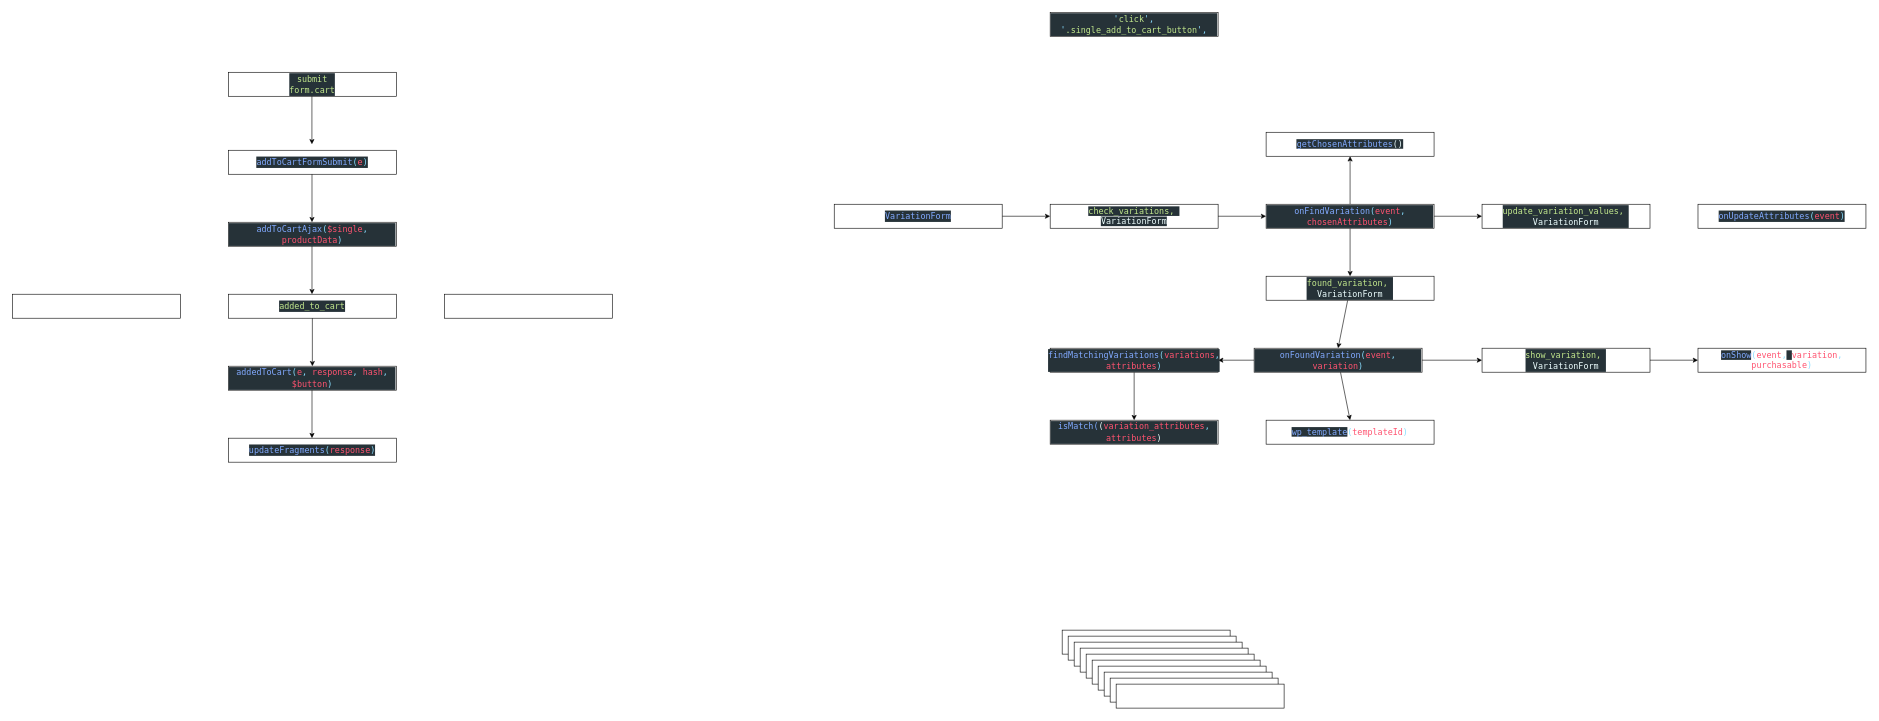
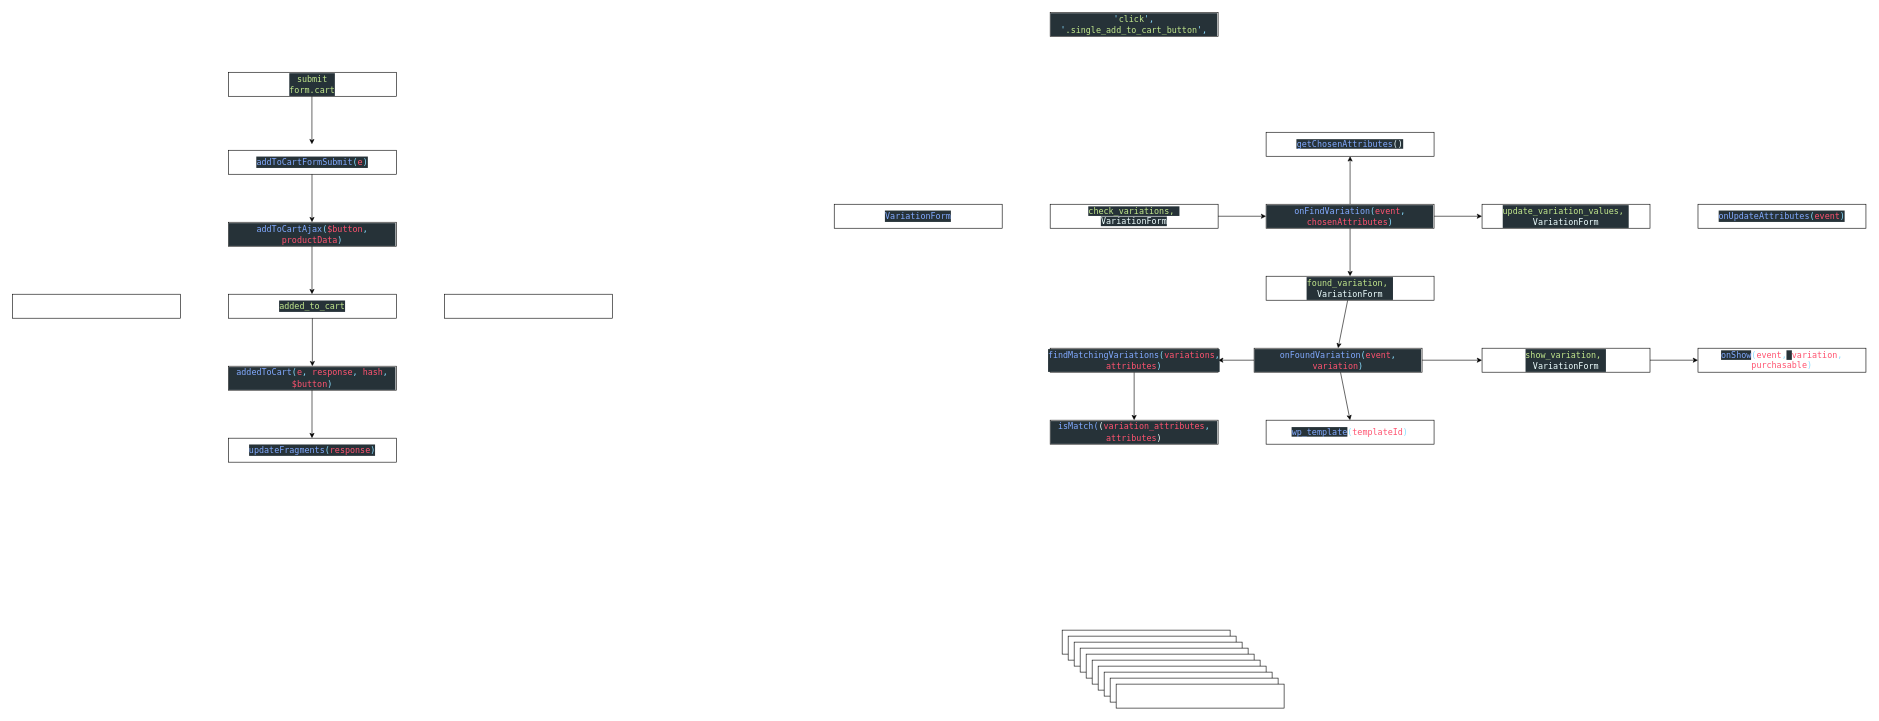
- <mxCell id="36" style="edgeStyle=none;html=0;entryX=0;entryY=0.5;entryDx=0;entryDy=0;fontSize=10;fontColor=none;" edge="1" parent="1" source="37" target="24"><mxGeometry relative="1" as="geometry" /></mxCell>
- <mxCell id="46" value="&lt;div style=&quot;color: rgb(238, 255, 255); background-color: rgb(38, 50, 56); font-family: &amp;quot;Droid Sans Mono&amp;quot;, &amp;quot;monospace&amp;quot;, monospace; font-size: 14px; line-height: 19px;&quot;&gt;&lt;div style=&quot;line-height: 19px;&quot;&gt;&lt;span style=&quot;color: rgb(130, 170, 255); text-align: left;&quot;&gt;addToCartAjax&lt;/span&gt;&lt;span style=&quot;color: rgb(137, 221, 255);&quot;&gt;(&lt;/span&gt;&lt;span style=&quot;color: rgb(255, 83, 112);&quot;&gt;$single&lt;/span&gt;&lt;span style=&quot;color: rgb(137, 221, 255);&quot;&gt;,&lt;/span&gt;&lt;span style=&quot;&quot;&gt; &lt;/span&gt;&lt;span style=&quot;color: rgb(255, 83, 112);&quot;&gt;productData&lt;/span&gt;&lt;span style=&quot;color: rgb(137, 221, 255);&quot;&gt;)&lt;/span&gt;&lt;/div&gt;&lt;/div&gt;" style="rounded=0;whiteSpace=wrap;html=1;fontSize=10;" vertex="1" parent="1"><mxGeometry x="380" y="370" width="280" height="40" as="geometry" /></mxCell>
+ <mxCell id="46" value="&lt;div style=&quot;color: rgb(238, 255, 255); background-color: rgb(38, 50, 56); font-family: &amp;quot;Droid Sans Mono&amp;quot;, &amp;quot;monospace&amp;quot;, monospace; font-size: 14px; line-height: 19px;&quot;&gt;&lt;div style=&quot;line-height: 19px;&quot;&gt;&lt;span style=&quot;color: rgb(130, 170, 255); text-align: left;&quot;&gt;addToCartAjax&lt;/span&gt;&lt;span style=&quot;color: rgb(137, 221, 255);&quot;&gt;(&lt;/span&gt;&lt;span style=&quot;color: rgb(255, 83, 112);&quot;&gt;$button&lt;/span&gt;&lt;span style=&quot;color: rgb(137, 221, 255);&quot;&gt;,&lt;/span&gt;&lt;span style=&quot;&quot;&gt; &lt;/span&gt;&lt;span style=&quot;color: rgb(255, 83, 112);&quot;&gt;productData&lt;/span&gt;&lt;span style=&quot;color: rgb(137, 221, 255);&quot;&gt;)&lt;/span&gt;&lt;/div&gt;&lt;/div&gt;" style="rounded=0;whiteSpace=wrap;html=1;fontSize=10;" vertex="1" parent="1"><mxGeometry x="380" y="370" width="280" height="40" as="geometry" /></mxCell>
